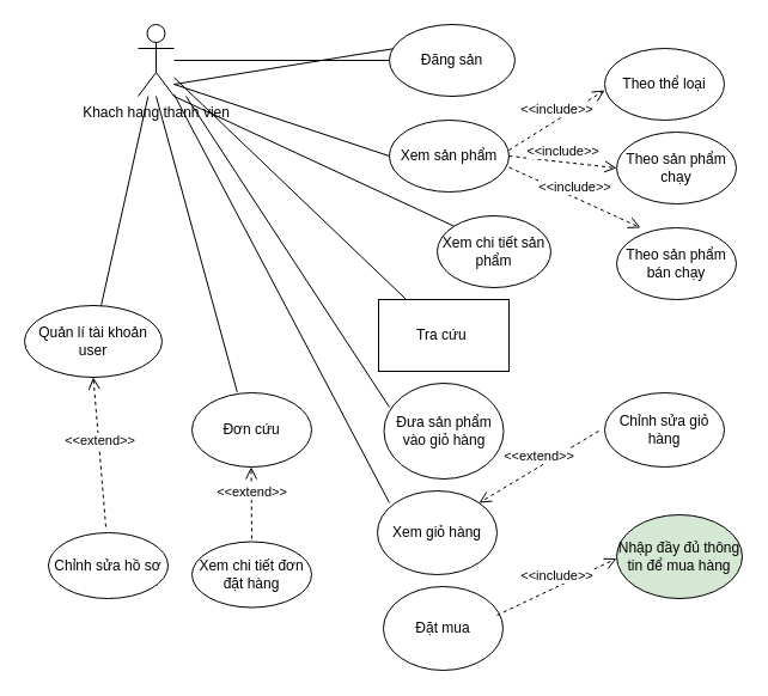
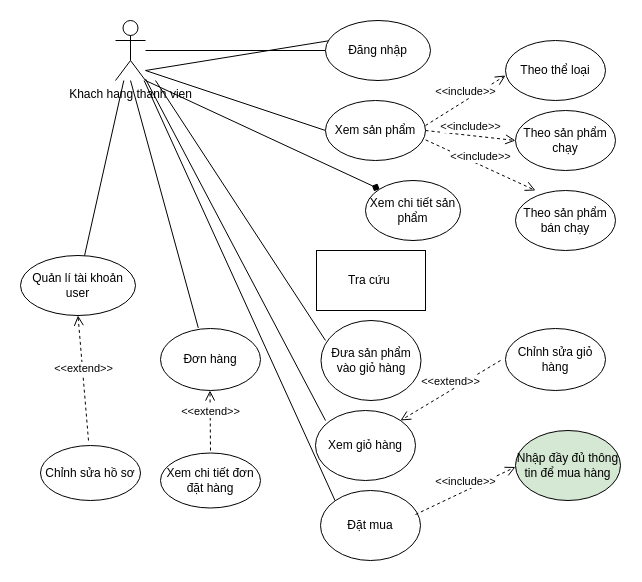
- <mxCell id="21" value="Đăng sản" style="ellipse;whiteSpace=wrap;html=1;" vertex="1" parent="1"><mxGeometry x="325" y="20" width="105" height="60" as="geometry" /></mxCell>
+ <mxCell id="21" value="Đăng nhập" style="ellipse;whiteSpace=wrap;html=1;" vertex="1" parent="1"><mxGeometry x="325" y="20" width="105" height="60" as="geometry" /></mxCell>
- <mxCell id="20" value="" style="endArrow=none;html=1;" edge="1" parent="1" source="2" target="15"><mxGeometry width="50" height="50" relative="1" as="geometry"><mxPoint x="90" y="150" as="sourcePoint" /><mxPoint x="326.434" y="500.14" as="targetPoint" /></mxGeometry></mxCell>
+ <mxCell id="20" value="" style="endArrow=none;html=1;entryX=0;entryY=0;entryDx=0;entryDy=0;" edge="1" parent="1" source="2" target="22"><mxGeometry width="50" height="50" relative="1" as="geometry"><mxPoint x="90" y="150" as="sourcePoint" /><mxPoint x="326.434" y="500.14" as="targetPoint" /></mxGeometry></mxCell>
- <mxCell id="12" value="" style="endArrow=none;html=1;entryX=0;entryY=0;entryDx=0;entryDy=0;exitX=1;exitY=1;exitDx=0;exitDy=0;exitPerimeter=0;" edge="1" parent="1" source="2" target="13"><mxGeometry width="50" height="50" relative="1" as="geometry"><mxPoint x="155" y="70" as="sourcePoint" /><mxPoint x="325" y="190" as="targetPoint" /></mxGeometry></mxCell>
+ <mxCell id="12" value="" style="endArrow=diamond;html=1;entryX=0;entryY=0;entryDx=0;entryDy=0;exitX=1;exitY=1;exitDx=0;exitDy=0;exitPerimeter=0;" edge="1" parent="1" source="2" target="13"><mxGeometry width="50" height="50" relative="1" as="geometry"><mxPoint x="155" y="70" as="sourcePoint" /><mxPoint x="325" y="190" as="targetPoint" /></mxGeometry></mxCell>
- <mxCell id="27" value="Đơn cứu" style="ellipse;whiteSpace=wrap;html=1;" vertex="1" parent="1"><mxGeometry x="160" y="328" width="100" height="62" as="geometry" /></mxCell>
+ <mxCell id="27" value="Đơn hàng" style="ellipse;whiteSpace=wrap;html=1;" vertex="1" parent="1"><mxGeometry x="160" y="328" width="100" height="62" as="geometry" /></mxCell>
